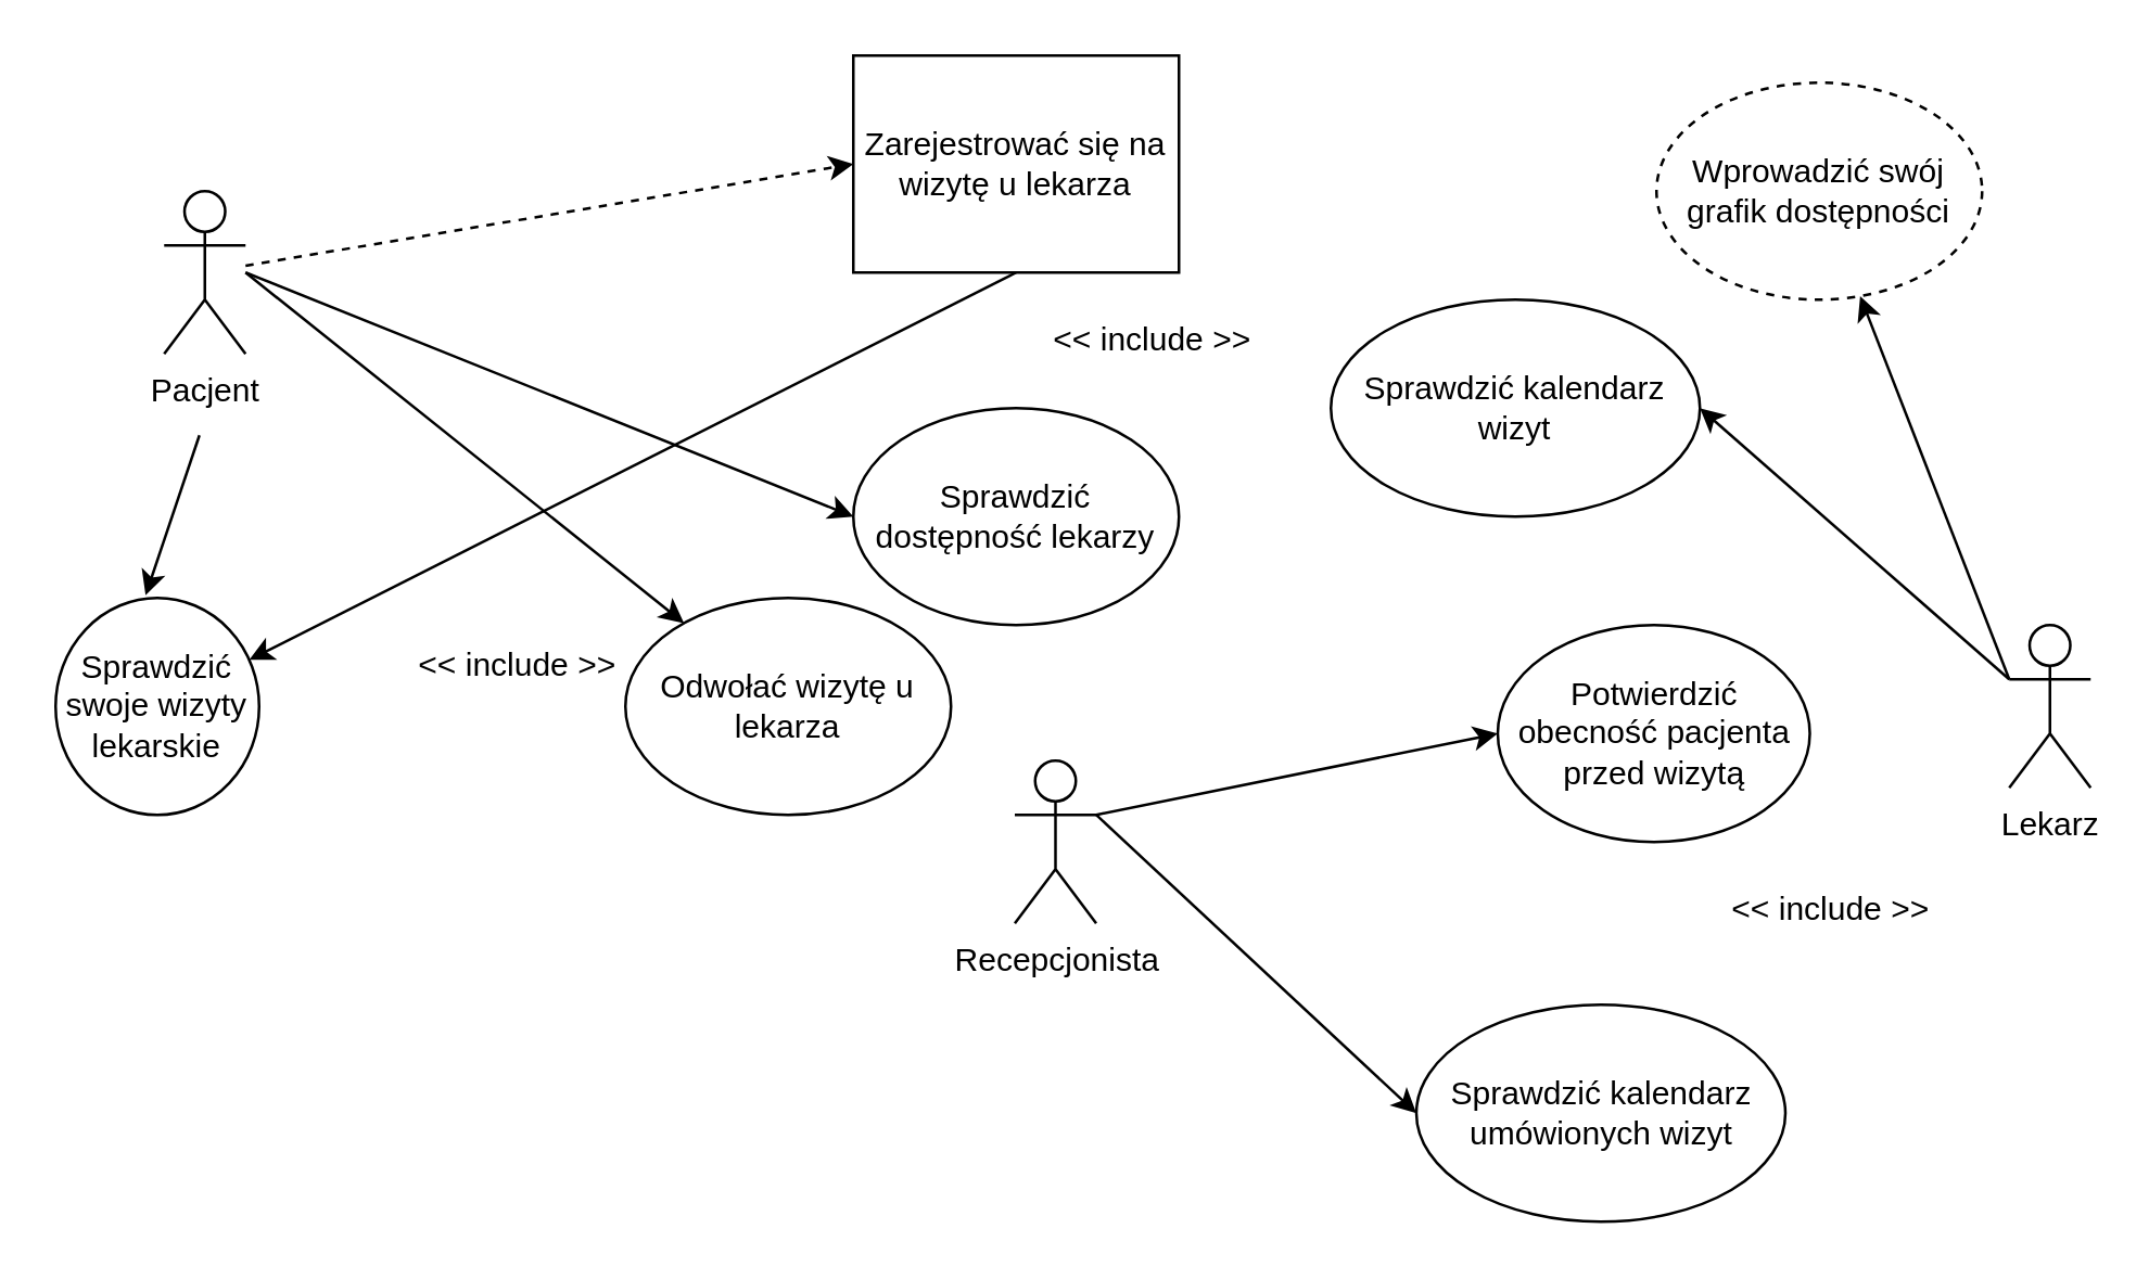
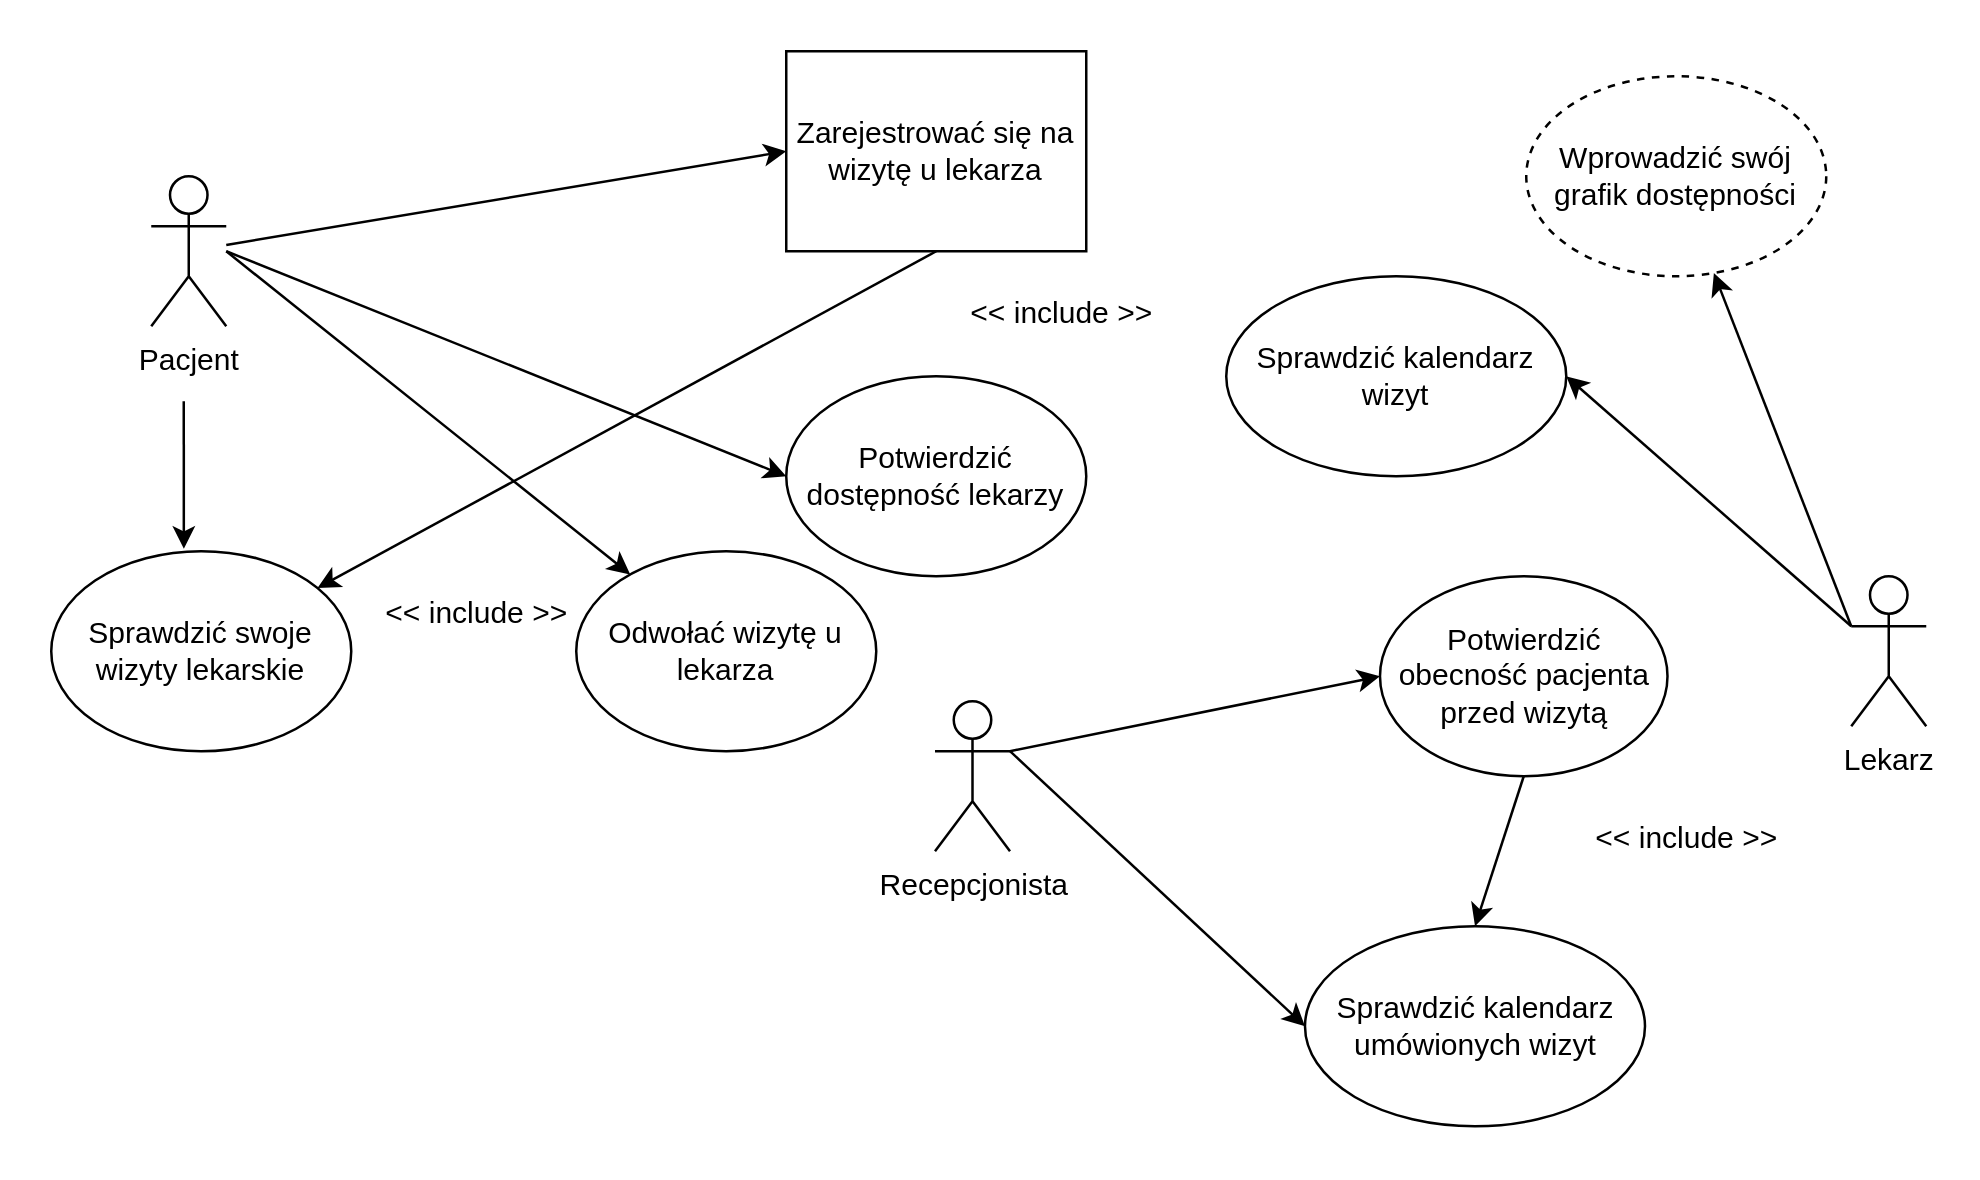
- <mxCell id="6" value="" style="endArrow=classic;html=1;rounded=0;entryX=0;entryY=0.5;entryDx=0;entryDy=0;dashed=1;" edge="1" parent="1" source="3" target="5"><mxGeometry width="50" height="50" relative="1" as="geometry"><mxPoint x="350" y="390" as="sourcePoint" /><mxPoint x="400" y="340" as="targetPoint" /></mxGeometry></mxCell>
+ <mxCell id="6" value="" style="endArrow=classic;html=1;rounded=0;entryX=0;entryY=0.5;entryDx=0;entryDy=0;" edge="1" parent="1" source="3" target="5"><mxGeometry width="50" height="50" relative="1" as="geometry"><mxPoint x="350" y="390" as="sourcePoint" /><mxPoint x="400" y="340" as="targetPoint" /></mxGeometry></mxCell>
- <mxCell id="11" value="Sprawdzić dostępność lekarzy" style="ellipse;whiteSpace=wrap;html=1;" vertex="1" parent="1"><mxGeometry x="314" y="150" width="120" height="80" as="geometry" /></mxCell>
+ <mxCell id="11" value="Potwierdzić dostępność lekarzy" style="ellipse;whiteSpace=wrap;html=1;" vertex="1" parent="1"><mxGeometry x="314" y="150" width="120" height="80" as="geometry" /></mxCell>
- <mxCell id="17" value="Sprawdzić swoje wizyty lekarskie" style="ellipse;whiteSpace=wrap;html=1;" vertex="1" parent="1"><mxGeometry x="20" y="220" width="75" height="80" as="geometry" /></mxCell>
+ <mxCell id="17" value="Sprawdzić swoje wizyty lekarskie" style="ellipse;whiteSpace=wrap;html=1;" vertex="1" parent="1"><mxGeometry x="20" y="220" width="120" height="80" as="geometry" /></mxCell>
+ <mxCell id="21" value="" style="endArrow=classic;html=1;rounded=0;entryX=0.5;entryY=0;entryDx=0;entryDy=0;exitX=0.5;exitY=1;exitDx=0;exitDy=0;" edge="1" parent="1" source="7" target="20"><mxGeometry width="50" height="50" relative="1" as="geometry"><mxPoint x="418.5" y="345" as="sourcePoint" /><mxPoint x="561.5" y="300" as="targetPoint" /></mxGeometry></mxCell>
